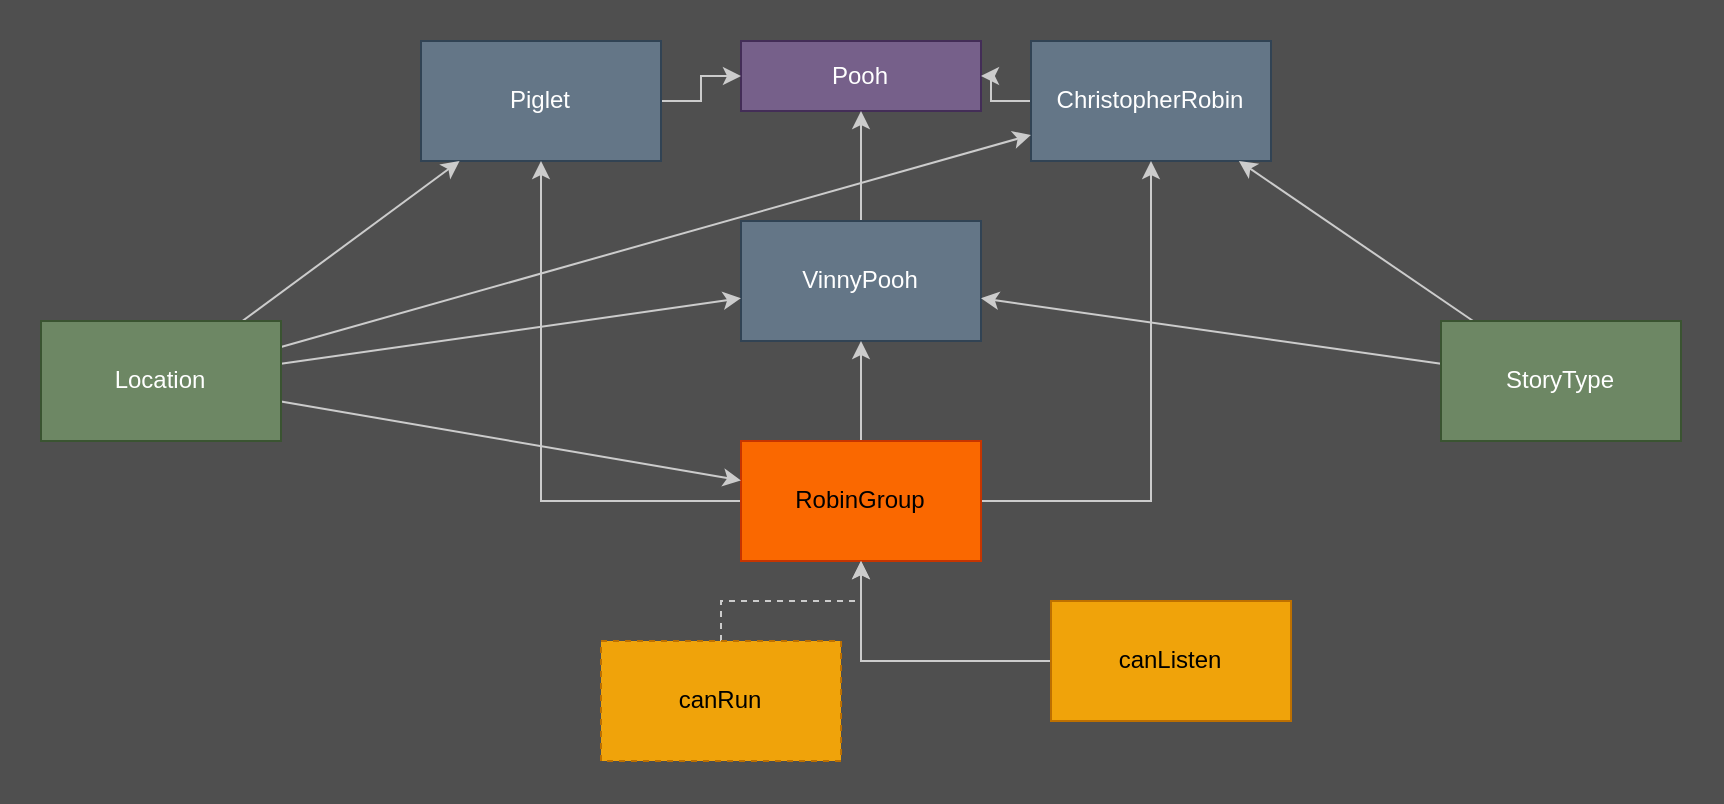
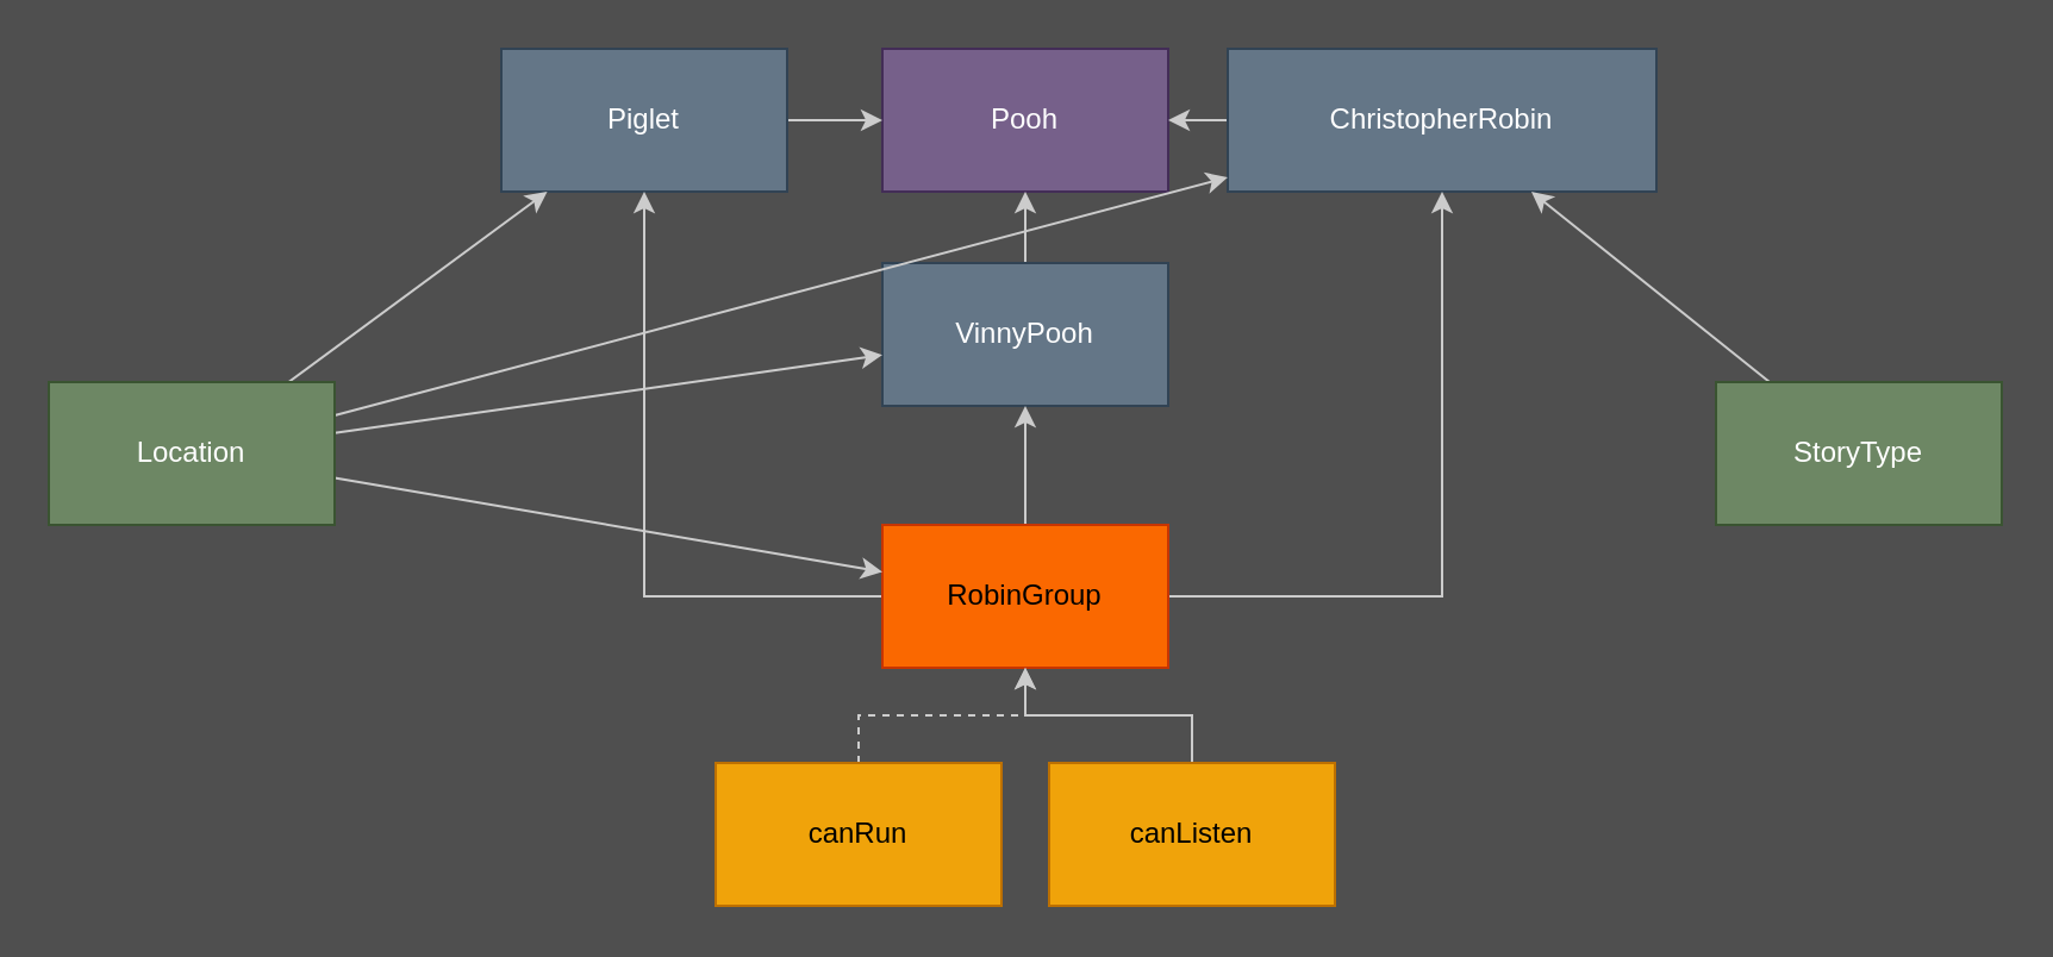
- <mxCell id="2" value="Pooh" style="rounded=0;whiteSpace=wrap;html=1;fillColor=#76608a;fontColor=#ffffff;strokeColor=#432D57;" vertex="1" parent="1"><mxGeometry x="370" y="20" width="120" height="35" as="geometry" /></mxCell>
+ <mxCell id="2" value="Pooh" style="rounded=0;whiteSpace=wrap;html=1;fillColor=#76608a;fontColor=#ffffff;strokeColor=#432D57;" vertex="1" parent="1"><mxGeometry x="370" y="20" width="120" height="60" as="geometry" /></mxCell>
- <mxCell id="4" value="ChristopherRobin" style="rounded=0;whiteSpace=wrap;html=1;fillColor=#647687;fontColor=#ffffff;strokeColor=#314354;" vertex="1" parent="1"><mxGeometry x="515" y="20" width="120" height="60" as="geometry" /></mxCell>
+ <mxCell id="4" value="ChristopherRobin" style="rounded=0;whiteSpace=wrap;html=1;fillColor=#647687;fontColor=#ffffff;strokeColor=#314354;" vertex="1" parent="1"><mxGeometry x="515" y="20" width="180" height="60" as="geometry" /></mxCell>
- <mxCell id="23" style="rounded=0;orthogonalLoop=1;jettySize=auto;html=1;strokeColor=#CCCCCC;" edge="1" parent="1" source="24" target="6"><mxGeometry relative="1" as="geometry" /></mxCell>
- <mxCell id="16" value="canListen" style="rounded=0;whiteSpace=wrap;html=1;fillColor=#f0a30a;fontColor=#000000;strokeColor=#BD7000;" vertex="1" parent="1"><mxGeometry x="525" y="300" width="120" height="60" as="geometry" /></mxCell>
+ <mxCell id="16" value="canListen" style="rounded=0;whiteSpace=wrap;html=1;fillColor=#f0a30a;fontColor=#000000;strokeColor=#BD7000;" vertex="1" parent="1"><mxGeometry x="440" y="320" width="120" height="60" as="geometry" /></mxCell>
- <mxCell id="14" value="canRun" style="rounded=0;whiteSpace=wrap;html=1;fillColor=#f0a30a;fontColor=#000000;strokeColor=#BD7000;dashed=1;" vertex="1" parent="1"><mxGeometry x="300" y="320" width="120" height="60" as="geometry" /></mxCell>
+ <mxCell id="14" value="canRun" style="rounded=0;whiteSpace=wrap;html=1;fillColor=#f0a30a;fontColor=#000000;strokeColor=#BD7000;" vertex="1" parent="1"><mxGeometry x="300" y="320" width="120" height="60" as="geometry" /></mxCell>
